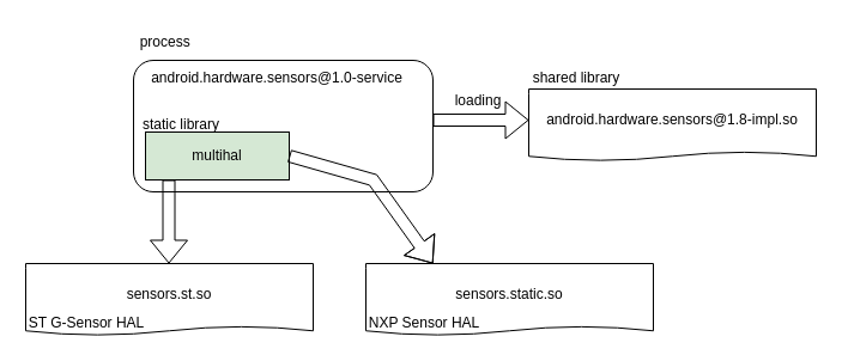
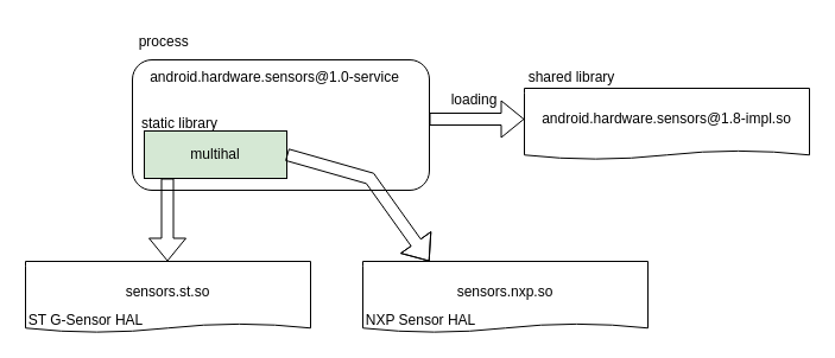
- <mxCell id="15" value="sensors.static.so" style="shape=document;whiteSpace=wrap;html=1;boundedLbl=1;size=0.125;" vertex="1" parent="1"><mxGeometry x="305" y="220" width="240" height="60" as="geometry" /></mxCell>
+ <mxCell id="15" value="sensors.nxp.so" style="shape=document;whiteSpace=wrap;html=1;boundedLbl=1;size=0.125;" vertex="1" parent="1"><mxGeometry x="305" y="220" width="240" height="60" as="geometry" /></mxCell>
